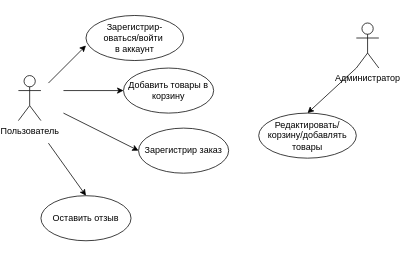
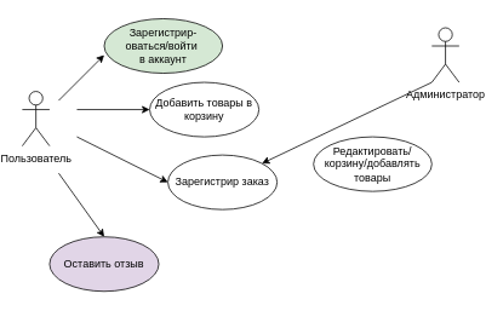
- <mxCell id="3" value="&lt;div&gt;Зарегистрир-&lt;/div&gt;&lt;div&gt;оваться/войти&amp;nbsp;&lt;/div&gt;&lt;div&gt;в аккаунт&lt;/div&gt;" style="ellipse;whiteSpace=wrap;html=1;" vertex="1" parent="1"><mxGeometry x="110" y="20" width="130" height="60" as="geometry" /></mxCell>
+ <mxCell id="3" value="&lt;div&gt;Зарегистрир-&lt;/div&gt;&lt;div&gt;оваться/войти&amp;nbsp;&lt;/div&gt;&lt;div&gt;в аккаунт&lt;/div&gt;" style="ellipse;whiteSpace=wrap;html=1;fillColor=#d5e8d4;" vertex="1" parent="1"><mxGeometry x="110" y="20" width="130" height="60" as="geometry" /></mxCell>
- <mxCell id="13" value="" style="endArrow=classic;html=1;rounded=0;exitX=0;exitY=1;exitDx=0;exitDy=0;exitPerimeter=0;entryX=0.5;entryY=0;entryDx=0;entryDy=0;" edge="1" parent="1" source="11" target="12"><mxGeometry width="50" height="50" relative="1" as="geometry"><mxPoint x="230" y="220" as="sourcePoint" /><mxPoint x="280" y="170" as="targetPoint" /></mxGeometry></mxCell>
+ <mxCell id="13" value="" style="endArrow=classic;html=1;rounded=0;exitX=0;exitY=1;exitDx=0;exitDy=0;exitPerimeter=0;" edge="1" parent="1" source="11" target="8"><mxGeometry width="50" height="50" relative="1" as="geometry"><mxPoint x="230" y="220" as="sourcePoint" /><mxPoint x="280" y="170" as="targetPoint" /></mxGeometry></mxCell>
- <mxCell id="10" value="Оставить отзыв" style="ellipse;whiteSpace=wrap;html=1;" vertex="1" parent="1"><mxGeometry x="50" y="260" width="120" height="60" as="geometry" /></mxCell>
+ <mxCell id="10" value="Оставить отзыв" style="ellipse;whiteSpace=wrap;html=1;fillColor=#e1d5e7;" vertex="1" parent="1"><mxGeometry x="50" y="260" width="120" height="60" as="geometry" /></mxCell>
